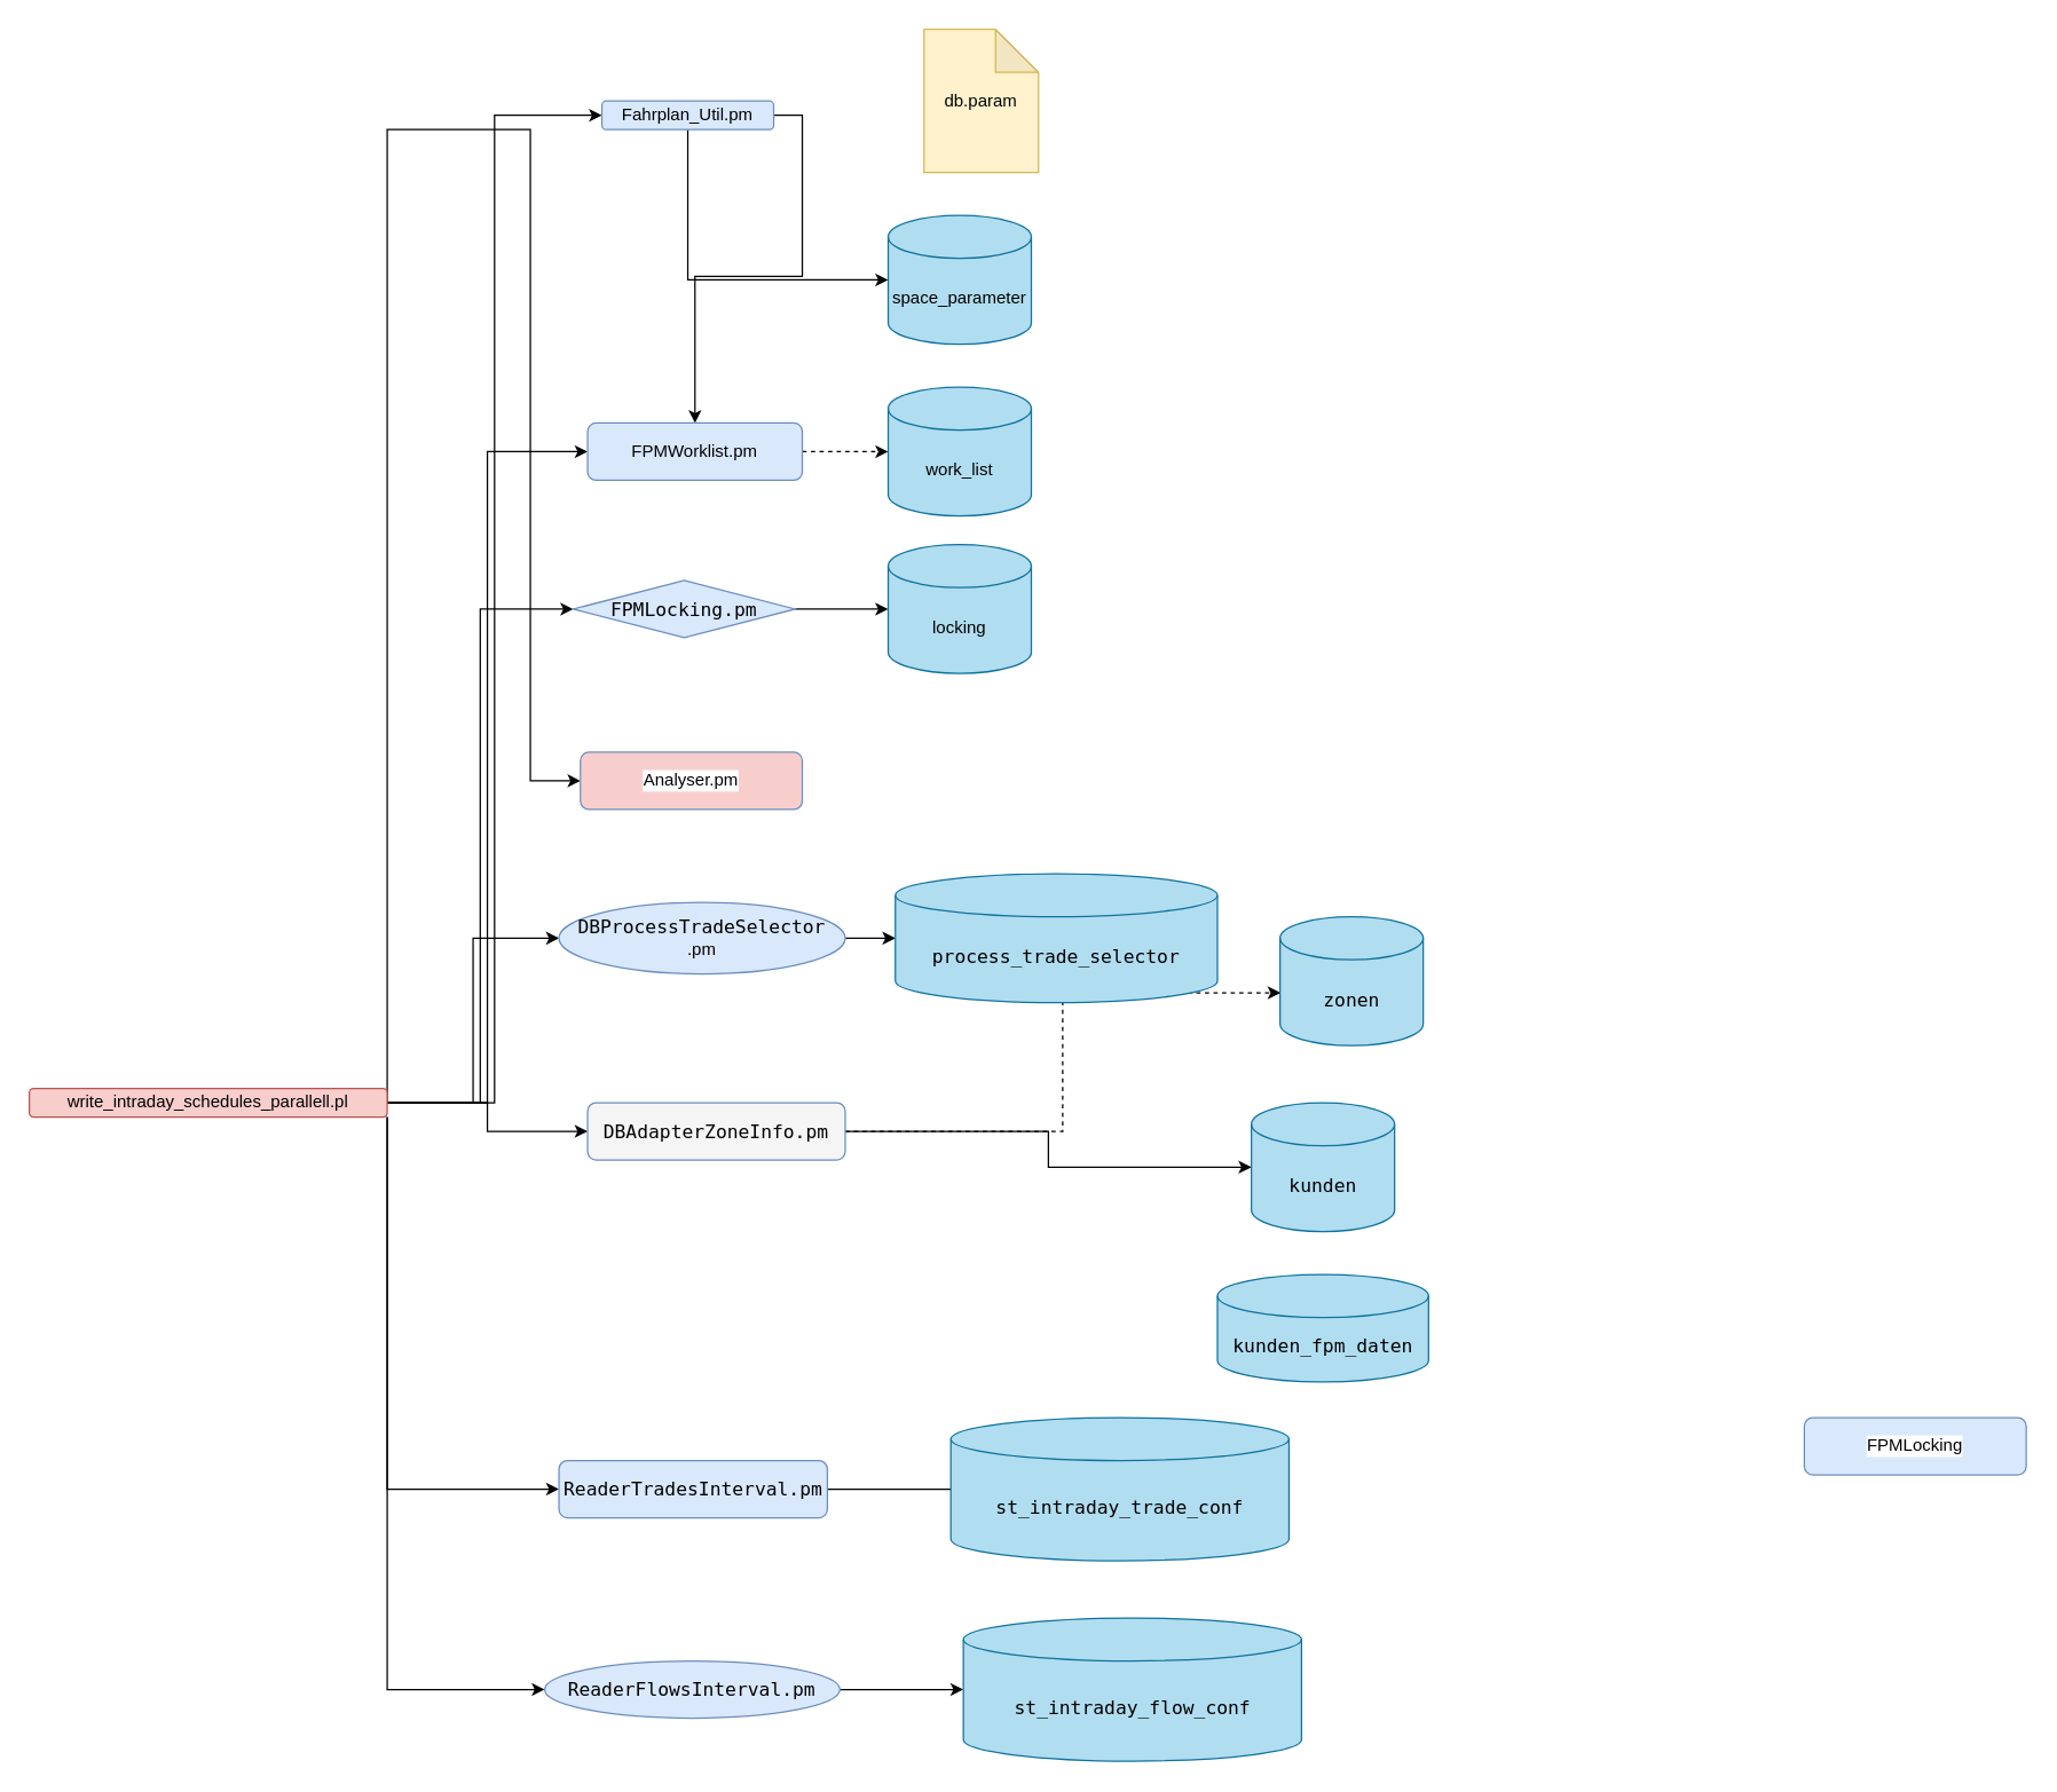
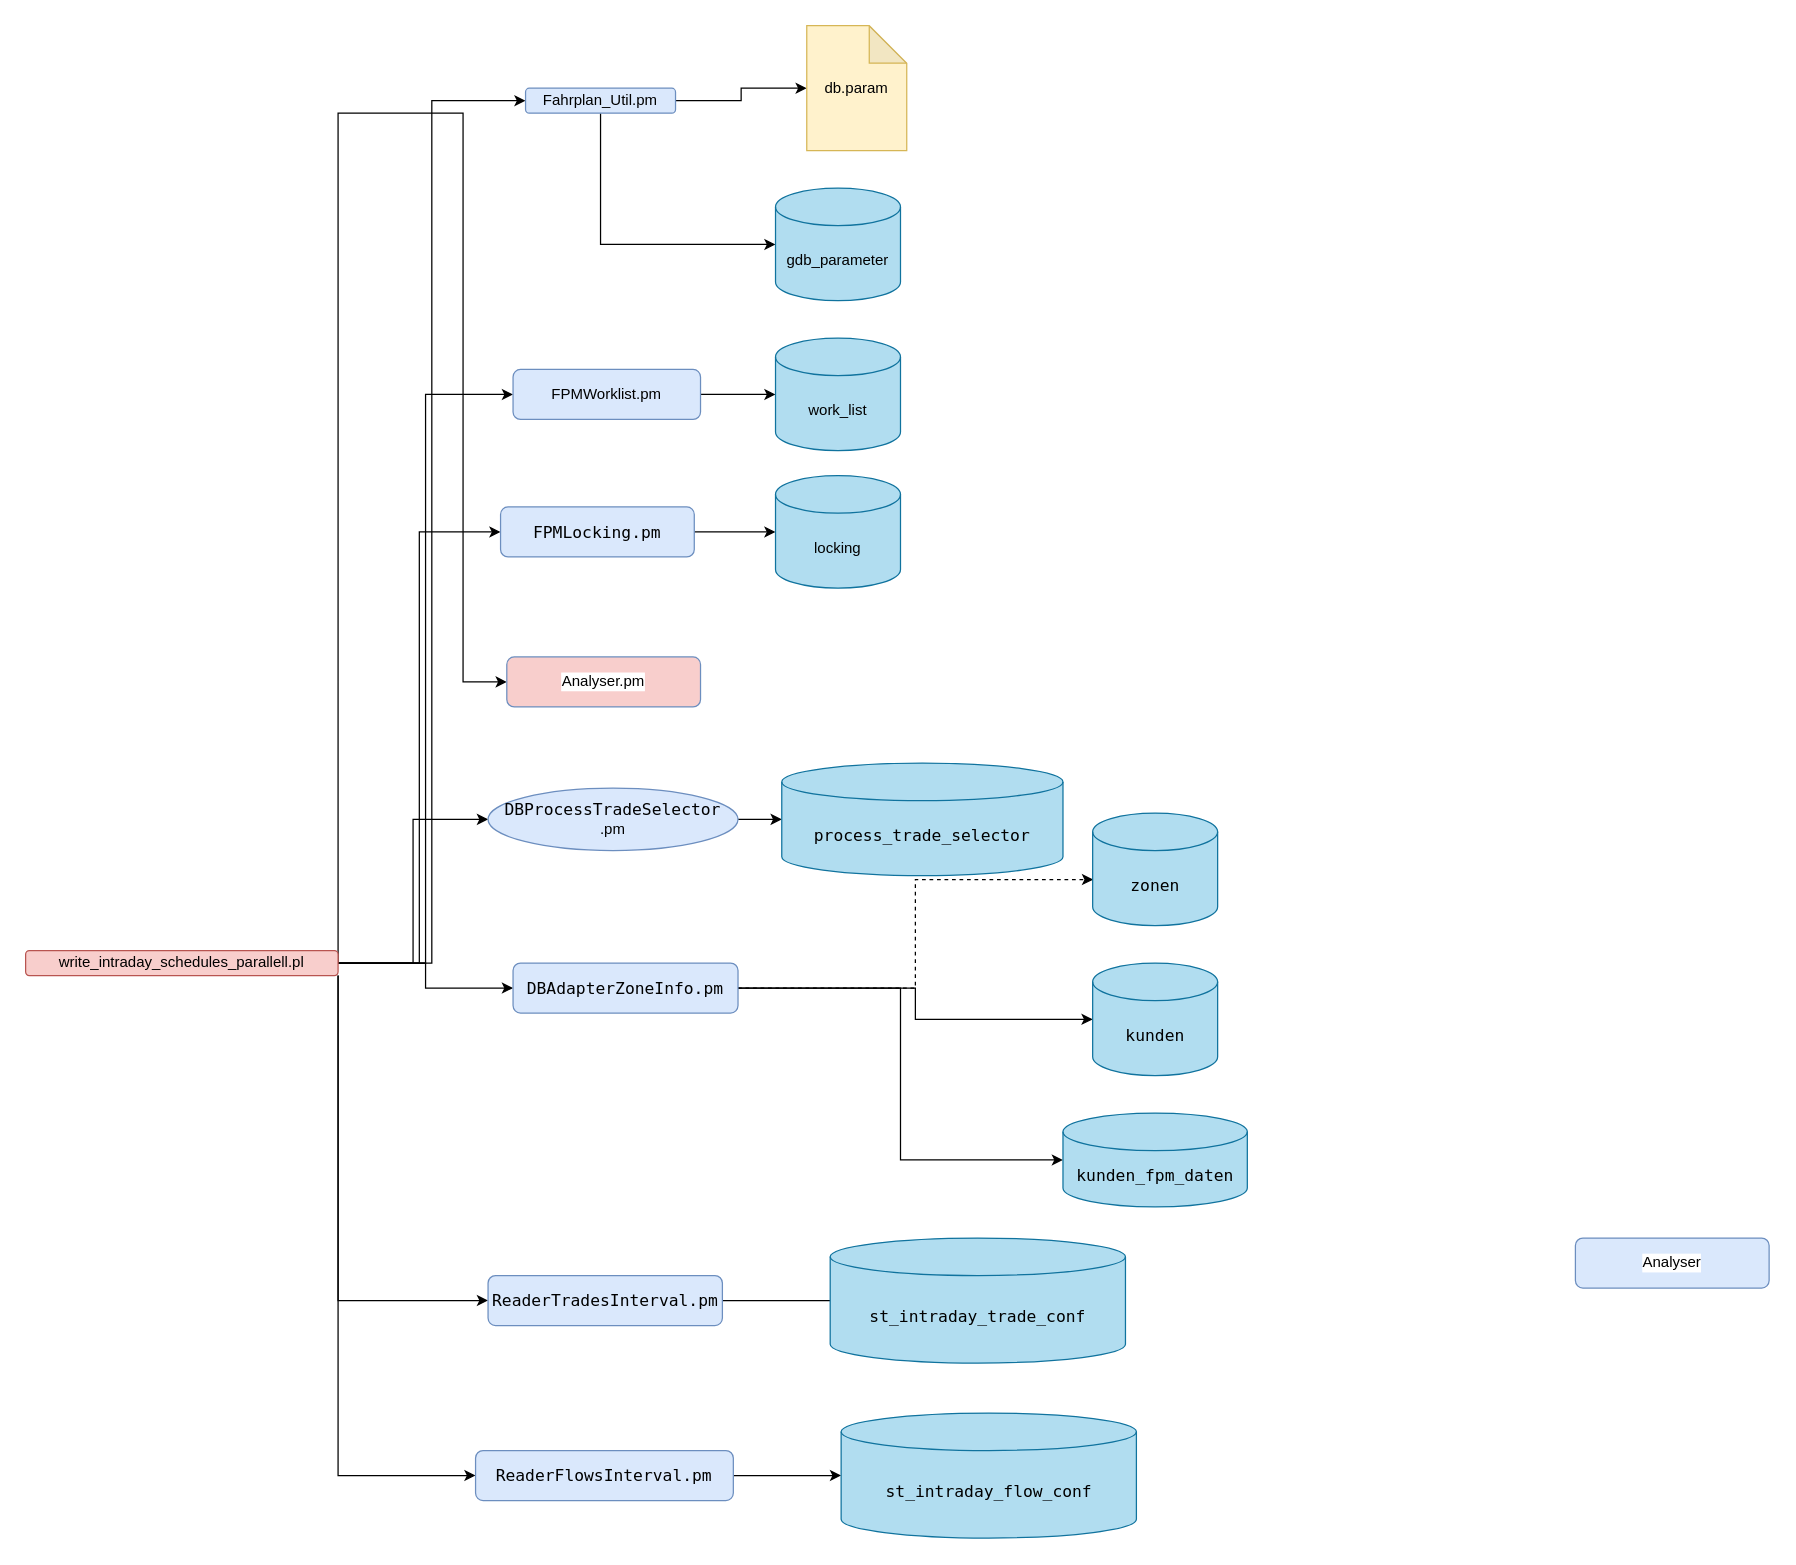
- <mxCell id="11" style="edgeStyle=orthogonalEdgeStyle;rounded=0;orthogonalLoop=1;jettySize=auto;html=1;exitX=1;exitY=0.5;exitDx=0;exitDy=0;" edge="1" parent="1" source="13" target="17"><mxGeometry relative="1" as="geometry" /></mxCell>
+ <mxCell id="11" style="edgeStyle=orthogonalEdgeStyle;rounded=0;orthogonalLoop=1;jettySize=auto;html=1;exitX=1;exitY=0.5;exitDx=0;exitDy=0;entryX=0;entryY=0.5;entryDx=0;entryDy=0;entryPerimeter=0;" edge="1" parent="1" source="13" target="14"><mxGeometry relative="1" as="geometry" /></mxCell>
- <mxCell id="15" value="space_parameter" style="shape=cylinder3;whiteSpace=wrap;html=1;boundedLbl=1;backgroundOutline=1;size=15;fillColor=#b1ddf0;strokeColor=#10739e;" vertex="1" parent="1"><mxGeometry x="620" y="150" width="100" height="90" as="geometry" /></mxCell>
+ <mxCell id="15" value="gdb_parameter" style="shape=cylinder3;whiteSpace=wrap;html=1;boundedLbl=1;backgroundOutline=1;size=15;fillColor=#b1ddf0;strokeColor=#10739e;" vertex="1" parent="1"><mxGeometry x="620" y="150" width="100" height="90" as="geometry" /></mxCell>
- <mxCell id="16" style="edgeStyle=orthogonalEdgeStyle;rounded=0;orthogonalLoop=1;jettySize=auto;html=1;exitX=1;exitY=0.5;exitDx=0;exitDy=0;entryX=0;entryY=0.5;entryDx=0;entryDy=0;entryPerimeter=0;dashed=1;" edge="1" parent="1" source="17" target="18"><mxGeometry relative="1" as="geometry" /></mxCell>
+ <mxCell id="16" style="edgeStyle=orthogonalEdgeStyle;rounded=0;orthogonalLoop=1;jettySize=auto;html=1;exitX=1;exitY=0.5;exitDx=0;exitDy=0;entryX=0;entryY=0.5;entryDx=0;entryDy=0;entryPerimeter=0;" edge="1" parent="1" source="17" target="18"><mxGeometry relative="1" as="geometry" /></mxCell>
- <mxCell id="20" value="&lt;div style=&quot;font-family: &amp;quot;JetBrains Mono&amp;quot;, monospace; font-size: 9.8pt;&quot;&gt;FPMLocking.pm&lt;/div&gt;" style="rhombus;whiteSpace=wrap;html=1;fillColor=#dae8fc;strokeColor=#6c8ebf;fontColor=default;labelBackgroundColor=none;" vertex="1" parent="1"><mxGeometry x="400" y="405" width="155" height="40" as="geometry" /></mxCell>
+ <mxCell id="20" value="&lt;div style=&quot;font-family: &amp;quot;JetBrains Mono&amp;quot;, monospace; font-size: 9.8pt;&quot;&gt;FPMLocking.pm&lt;/div&gt;" style="rounded=1;whiteSpace=wrap;html=1;fillColor=#dae8fc;strokeColor=#6c8ebf;fontColor=default;labelBackgroundColor=none;" vertex="1" parent="1"><mxGeometry x="400" y="405" width="155" height="40" as="geometry" /></mxCell>
- <mxCell id="35" value="&lt;div style=&quot;font-family: &amp;quot;JetBrains Mono&amp;quot;, monospace; font-size: 9.8pt;&quot;&gt;zonen&lt;/div&gt;" style="shape=cylinder3;whiteSpace=wrap;html=1;boundedLbl=1;backgroundOutline=1;size=15;fillColor=#b1ddf0;strokeColor=#10739e;labelBackgroundColor=none;fontColor=default;" vertex="1" parent="1"><mxGeometry x="893.75" y="640" width="100" height="90" as="geometry" /></mxCell>
+ <mxCell id="35" value="&lt;div style=&quot;font-family: &amp;quot;JetBrains Mono&amp;quot;, monospace; font-size: 9.8pt;&quot;&gt;zonen&lt;/div&gt;" style="shape=cylinder3;whiteSpace=wrap;html=1;boundedLbl=1;backgroundOutline=1;size=15;fillColor=#b1ddf0;strokeColor=#10739e;labelBackgroundColor=none;fontColor=default;" vertex="1" parent="1"><mxGeometry x="873.75" y="650" width="100" height="90" as="geometry" /></mxCell>
- <mxCell id="28" value="&lt;div style=&quot;font-family: &amp;quot;JetBrains Mono&amp;quot;, monospace; font-size: 9.8pt;&quot;&gt;DBAdapterZoneInfo.pm&lt;/div&gt;" style="rounded=1;whiteSpace=wrap;html=1;fillColor=#f5f5f5;strokeColor=#6c8ebf;fontColor=default;labelBackgroundColor=none;" vertex="1" parent="1"><mxGeometry x="410" y="770" width="180" height="40" as="geometry" /></mxCell>
+ <mxCell id="28" value="&lt;div style=&quot;font-family: &amp;quot;JetBrains Mono&amp;quot;, monospace; font-size: 9.8pt;&quot;&gt;DBAdapterZoneInfo.pm&lt;/div&gt;" style="rounded=1;whiteSpace=wrap;html=1;fillColor=#dae8fc;strokeColor=#6c8ebf;fontColor=default;labelBackgroundColor=none;" vertex="1" parent="1"><mxGeometry x="410" y="770" width="180" height="40" as="geometry" /></mxCell>
+ <mxCell id="25" style="edgeStyle=orthogonalEdgeStyle;rounded=0;orthogonalLoop=1;jettySize=auto;html=1;exitX=1;exitY=0.5;exitDx=0;exitDy=0;entryX=0;entryY=0.5;entryDx=0;entryDy=0;entryPerimeter=0;" edge="1" parent="1" source="28" target="33"><mxGeometry relative="1" as="geometry" /></mxCell>
- <mxCell id="31" value="FPMLocking" style="rounded=1;whiteSpace=wrap;html=1;fillColor=#dae8fc;strokeColor=#6c8ebf;fontColor=default;labelBackgroundColor=default;" vertex="1" parent="1"><mxGeometry x="1260" y="990" width="155" height="40" as="geometry" /></mxCell>
+ <mxCell id="31" value="Analyser" style="rounded=1;whiteSpace=wrap;html=1;fillColor=#dae8fc;strokeColor=#6c8ebf;fontColor=default;labelBackgroundColor=default;" vertex="1" parent="1"><mxGeometry x="1260" y="990" width="155" height="40" as="geometry" /></mxCell>
- <mxCell id="38" value="&lt;div style=&quot;font-family: &amp;quot;JetBrains Mono&amp;quot;, monospace; font-size: 9.8pt;&quot;&gt;ReaderFlowsInterval.pm&lt;/div&gt;" style="ellipse;whiteSpace=wrap;html=1;fillColor=#dae8fc;strokeColor=#6c8ebf;fontColor=default;labelBackgroundColor=none;" vertex="1" parent="1"><mxGeometry x="380" y="1160" width="206.25" height="40" as="geometry" /></mxCell>
+ <mxCell id="38" value="&lt;div style=&quot;font-family: &amp;quot;JetBrains Mono&amp;quot;, monospace; font-size: 9.8pt;&quot;&gt;ReaderFlowsInterval.pm&lt;/div&gt;" style="rounded=1;whiteSpace=wrap;html=1;fillColor=#dae8fc;strokeColor=#6c8ebf;fontColor=default;labelBackgroundColor=none;" vertex="1" parent="1"><mxGeometry x="380" y="1160" width="206.25" height="40" as="geometry" /></mxCell>
